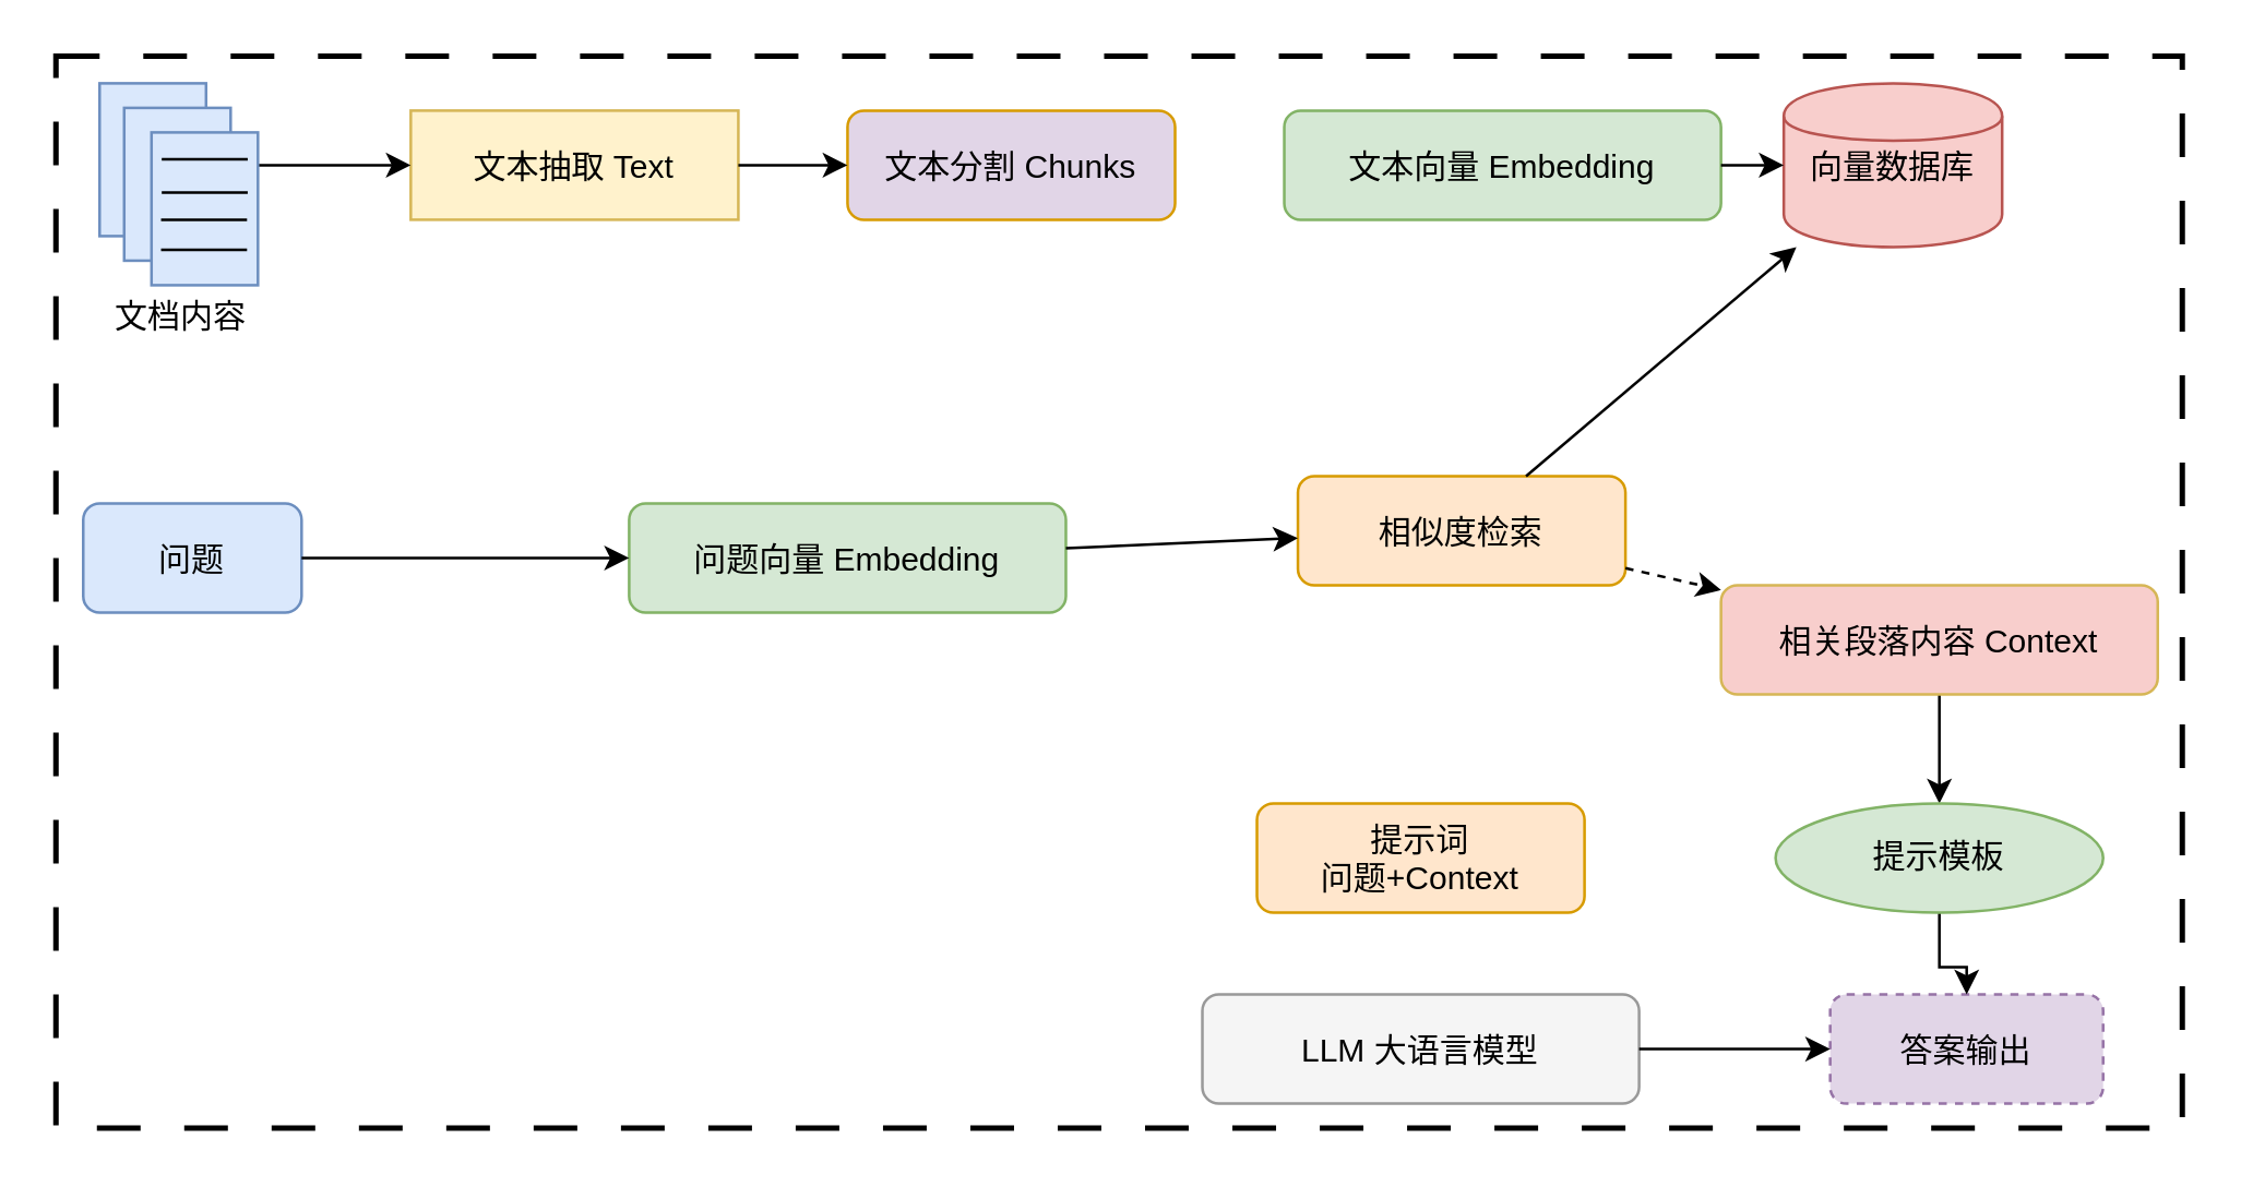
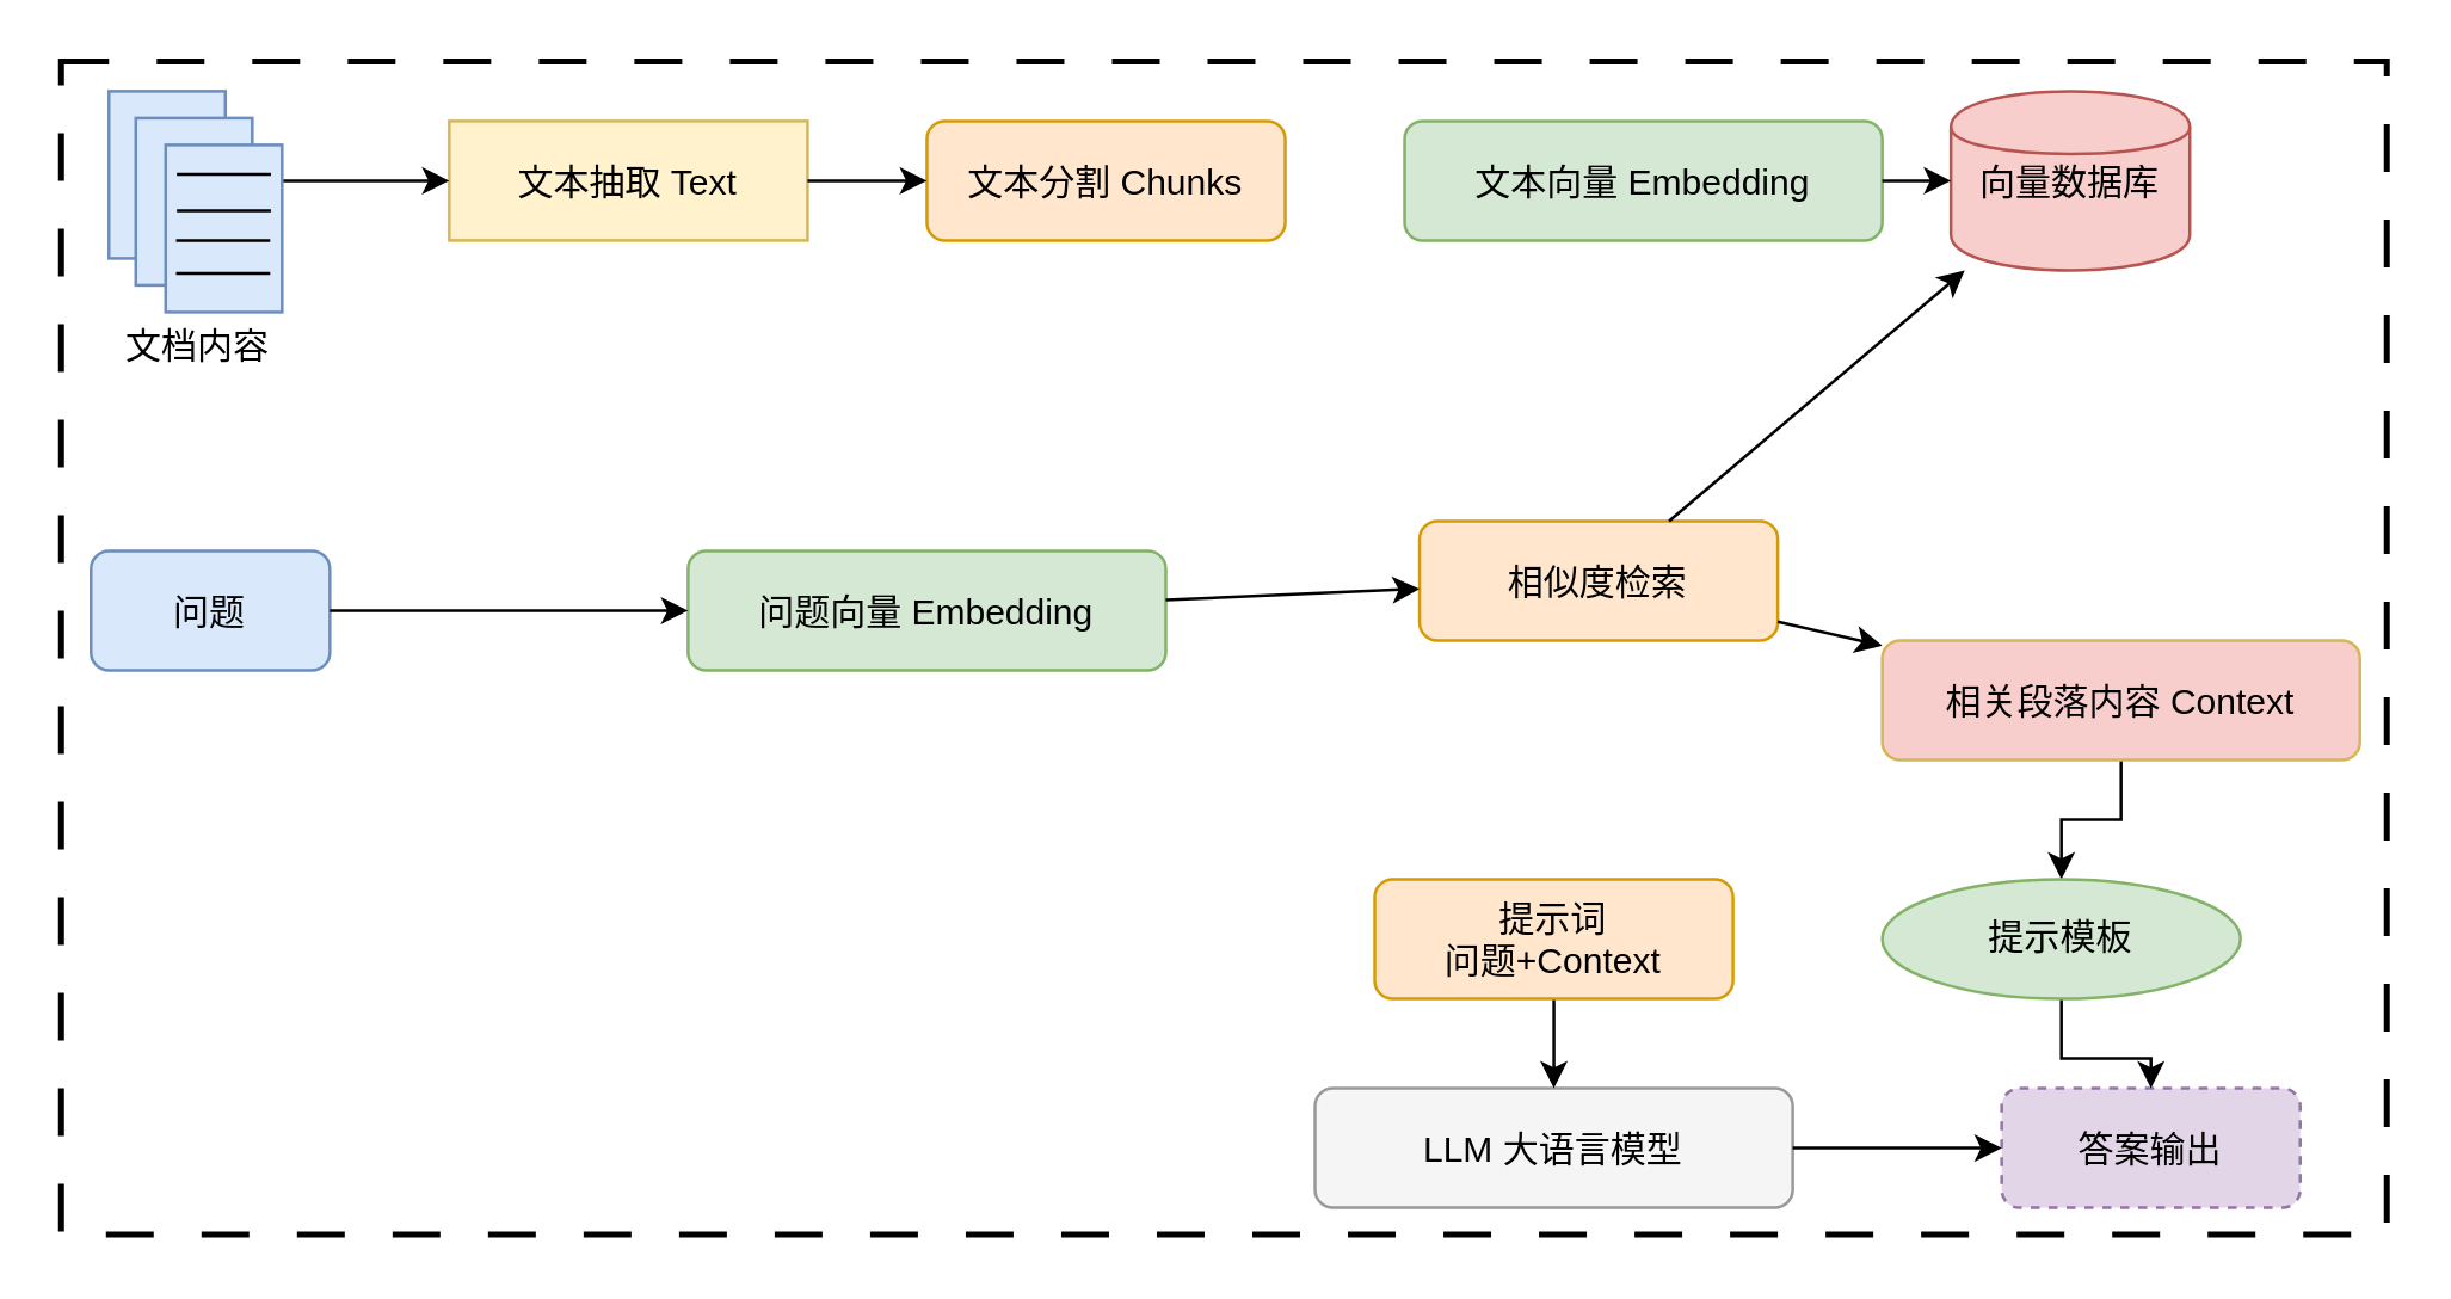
- <mxCell id="4" value="文本分割 Chunks" style="rounded=1;fillColor=#e1d5e7;strokeColor=#d79b00;" parent="1" vertex="1"><mxGeometry x="310" y="40" width="120" height="40" as="geometry" /></mxCell>
+ <mxCell id="4" value="文本分割 Chunks" style="rounded=1;fillColor=#ffe6cc;strokeColor=#d79b00;" parent="1" vertex="1"><mxGeometry x="310" y="40" width="120" height="40" as="geometry" /></mxCell>
- <mxCell id="16" parent="1" source="11" target="13" edge="1" style="dashed=1;"><mxGeometry relative="1" as="geometry" /></mxCell>
+ <mxCell id="16" parent="1" source="11" target="13" edge="1"><mxGeometry relative="1" as="geometry" /></mxCell>
- <mxCell id="22" value="提示模板" style="ellipse;whiteSpace=wrap;html=1;fillColor=#d5e8d4;strokeColor=#82b366;" vertex="1" parent="1"><mxGeometry x="650" y="294" width="120" height="40" as="geometry" /></mxCell>
+ <mxCell id="22" value="提示模板" style="ellipse;whiteSpace=wrap;html=1;fillColor=#d5e8d4;strokeColor=#82b366;" vertex="1" parent="1"><mxGeometry x="630" y="294" width="120" height="40" as="geometry" /></mxCell>
+ <mxCell id="23" style="edgeStyle=orthogonalEdgeStyle;rounded=0;orthogonalLoop=1;jettySize=auto;html=1;entryX=0.5;entryY=0;entryDx=0;entryDy=0;" edge="1" parent="1" source="24" target="18"><mxGeometry relative="1" as="geometry" /></mxCell>
